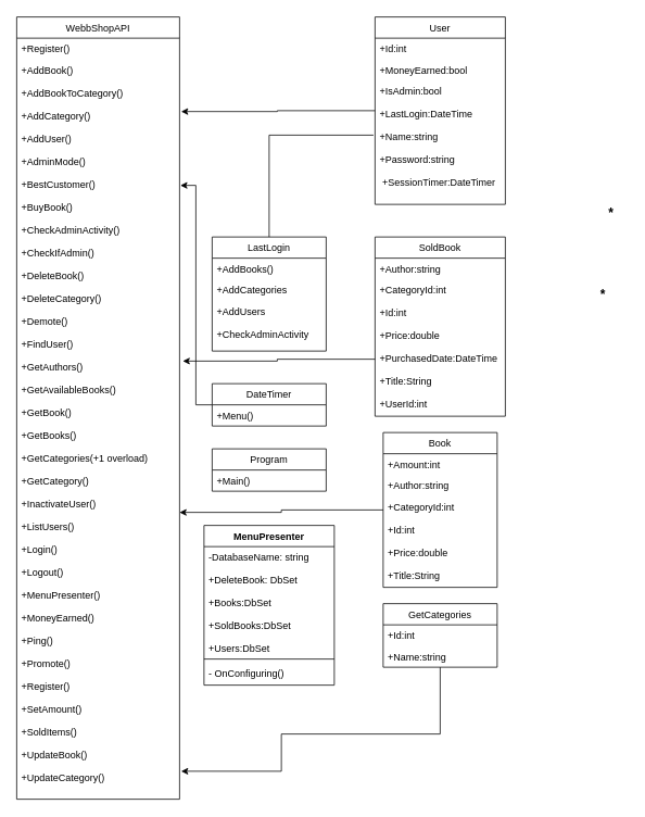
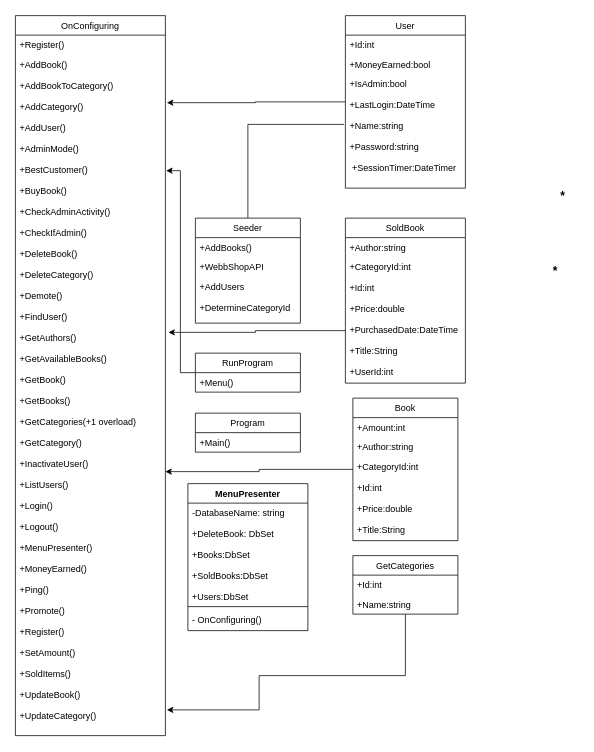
- <mxCell id="2" value="WebbShopAPI" style="swimlane;fontStyle=0;childLayout=stackLayout;horizontal=1;startSize=26;fillColor=none;horizontalStack=0;resizeParent=1;resizeParentMax=0;resizeLast=0;collapsible=1;marginBottom=0;" vertex="1" parent="1"><mxGeometry x="20" y="20" width="200" height="960" as="geometry" /></mxCell>
+ <mxCell id="2" value="OnConfiguring" style="swimlane;fontStyle=0;childLayout=stackLayout;horizontal=1;startSize=26;fillColor=none;horizontalStack=0;resizeParent=1;resizeParentMax=0;resizeLast=0;collapsible=1;marginBottom=0;" vertex="1" parent="1"><mxGeometry x="20" y="20" width="200" height="960" as="geometry" /></mxCell>
- <mxCell id="30" value="LastLogin" style="swimlane;fontStyle=0;childLayout=stackLayout;horizontal=1;startSize=26;fillColor=none;horizontalStack=0;resizeParent=1;resizeParentMax=0;resizeLast=0;collapsible=1;marginBottom=0;" vertex="1" parent="1"><mxGeometry x="260" y="290" width="140" height="140" as="geometry" /></mxCell>
+ <mxCell id="30" value="Seeder" style="swimlane;fontStyle=0;childLayout=stackLayout;horizontal=1;startSize=26;fillColor=none;horizontalStack=0;resizeParent=1;resizeParentMax=0;resizeLast=0;collapsible=1;marginBottom=0;" vertex="1" parent="1"><mxGeometry x="260" y="290" width="140" height="140" as="geometry" /></mxCell>
- <mxCell id="32" value="+AddCategories" style="text;strokeColor=none;fillColor=none;align=left;verticalAlign=top;spacingLeft=4;spacingRight=4;overflow=hidden;rotatable=0;points=[[0,0.5],[1,0.5]];portConstraint=eastwest;" vertex="1" parent="30"><mxGeometry y="52" width="140" height="26" as="geometry" /></mxCell>
+ <mxCell id="32" value="+WebbShopAPI" style="text;strokeColor=none;fillColor=none;align=left;verticalAlign=top;spacingLeft=4;spacingRight=4;overflow=hidden;rotatable=0;points=[[0,0.5],[1,0.5]];portConstraint=eastwest;" vertex="1" parent="30"><mxGeometry y="52" width="140" height="26" as="geometry" /></mxCell>
- <mxCell id="33" value="+AddUsers&#10;&#10;+CheckAdminActivity" style="text;strokeColor=none;fillColor=none;align=left;verticalAlign=top;spacingLeft=4;spacingRight=4;overflow=hidden;rotatable=0;points=[[0,0.5],[1,0.5]];portConstraint=eastwest;" vertex="1" parent="30"><mxGeometry y="78" width="140" height="62" as="geometry" /></mxCell>
+ <mxCell id="33" value="+AddUsers&#10;&#10;+DetermineCategoryId" style="text;strokeColor=none;fillColor=none;align=left;verticalAlign=top;spacingLeft=4;spacingRight=4;overflow=hidden;rotatable=0;points=[[0,0.5],[1,0.5]];portConstraint=eastwest;" vertex="1" parent="30"><mxGeometry y="78" width="140" height="62" as="geometry" /></mxCell>
- <mxCell id="11" value="DateTimer" style="swimlane;fontStyle=0;childLayout=stackLayout;horizontal=1;startSize=26;fillColor=none;horizontalStack=0;resizeParent=1;resizeParentMax=0;resizeLast=0;collapsible=1;marginBottom=0;" vertex="1" parent="1"><mxGeometry x="260" y="470" width="140" height="52" as="geometry" /></mxCell>
+ <mxCell id="11" value="RunProgram" style="swimlane;fontStyle=0;childLayout=stackLayout;horizontal=1;startSize=26;fillColor=none;horizontalStack=0;resizeParent=1;resizeParentMax=0;resizeLast=0;collapsible=1;marginBottom=0;" vertex="1" parent="1"><mxGeometry x="260" y="470" width="140" height="52" as="geometry" /></mxCell>
